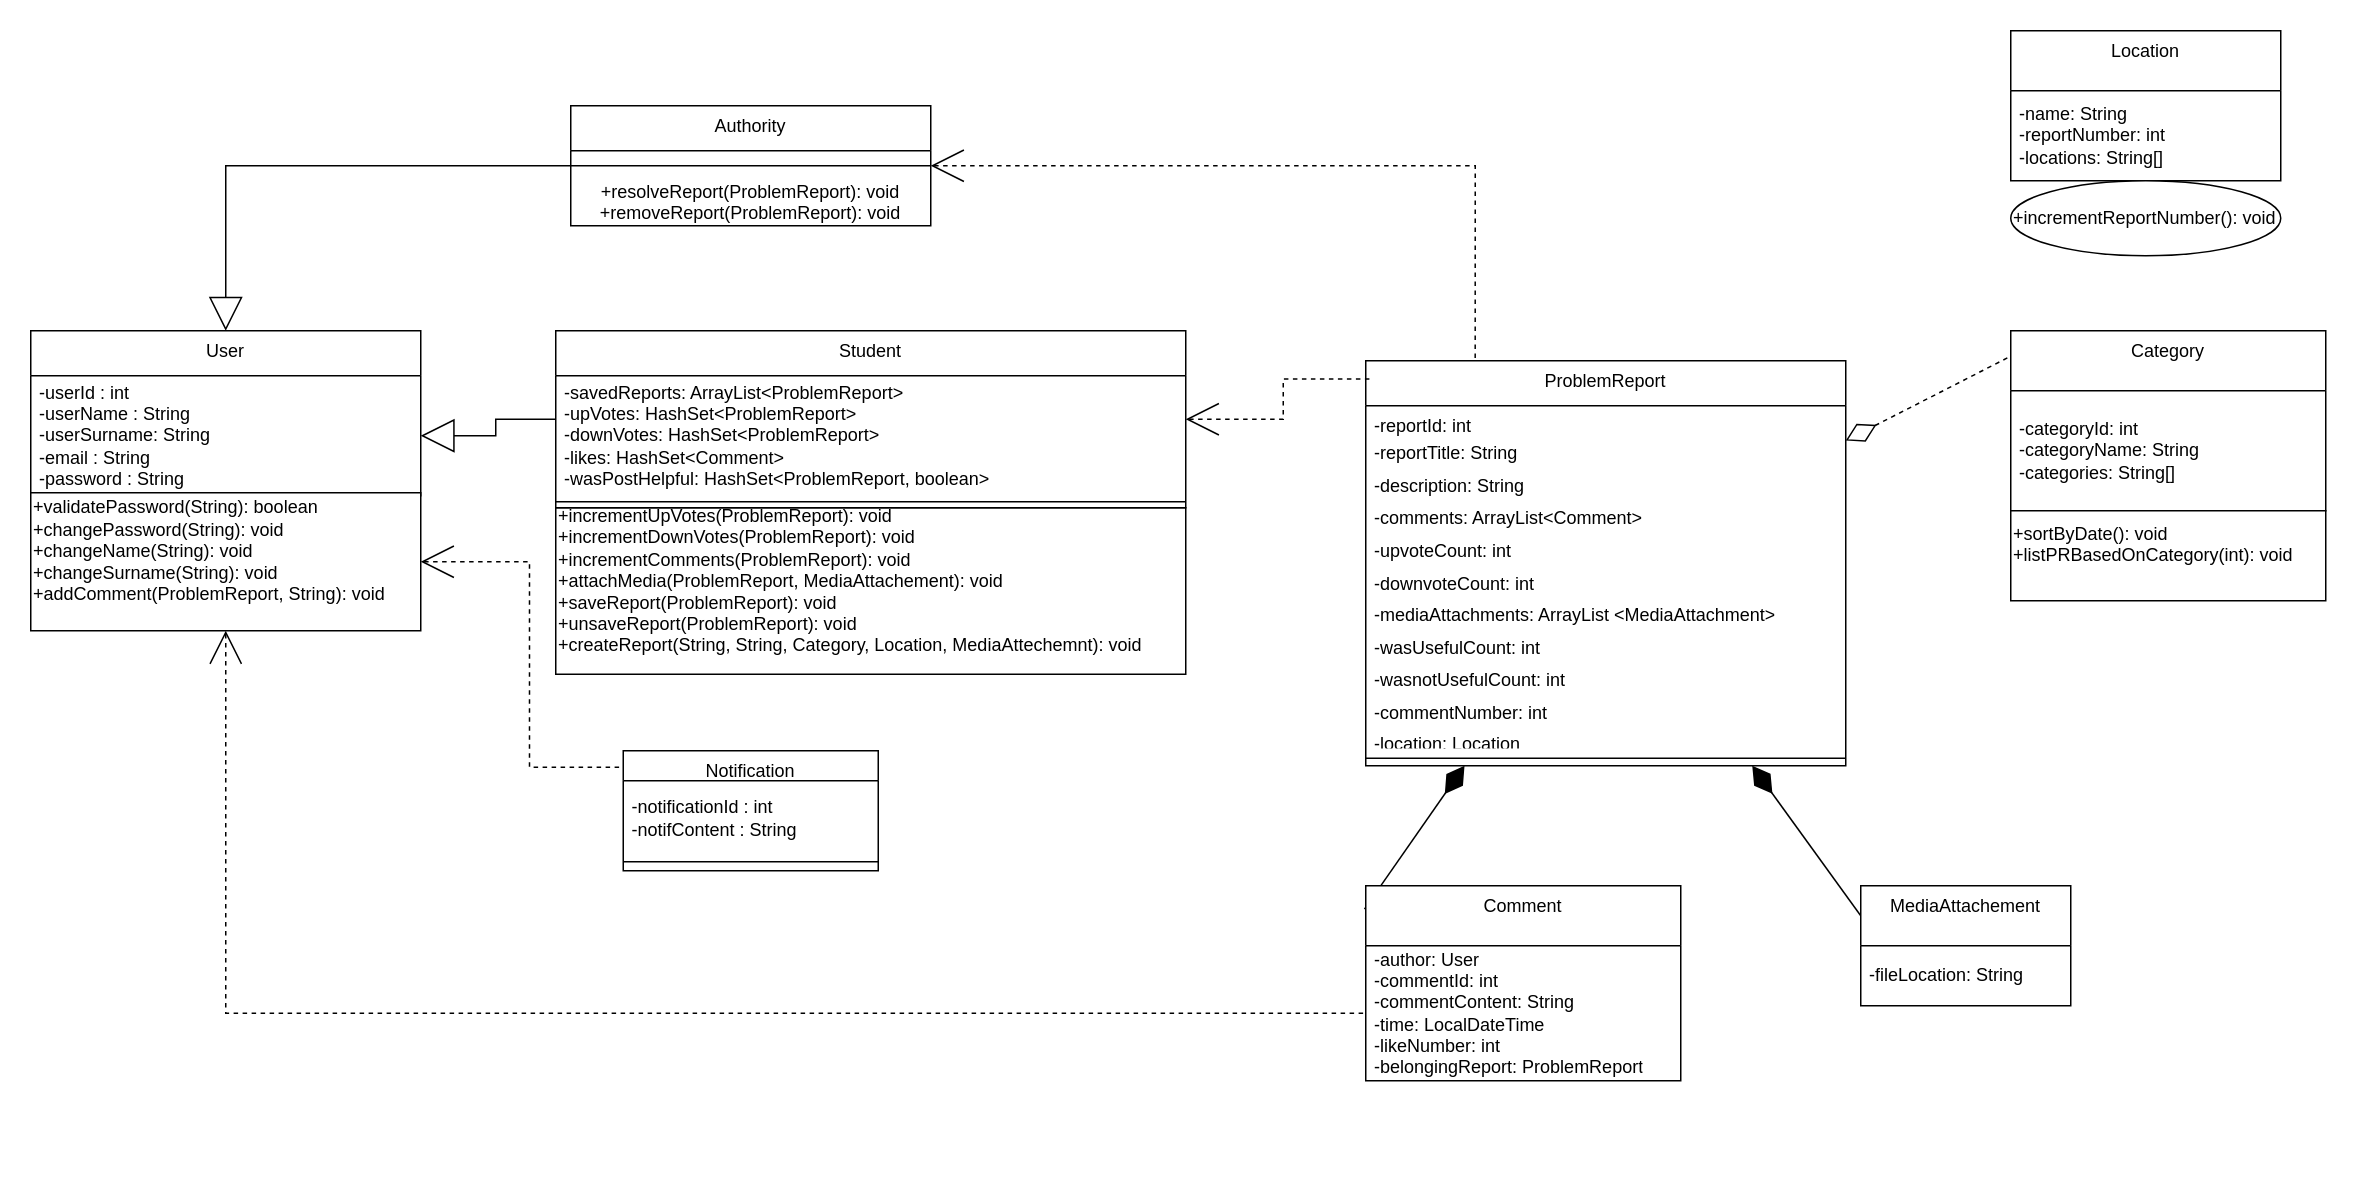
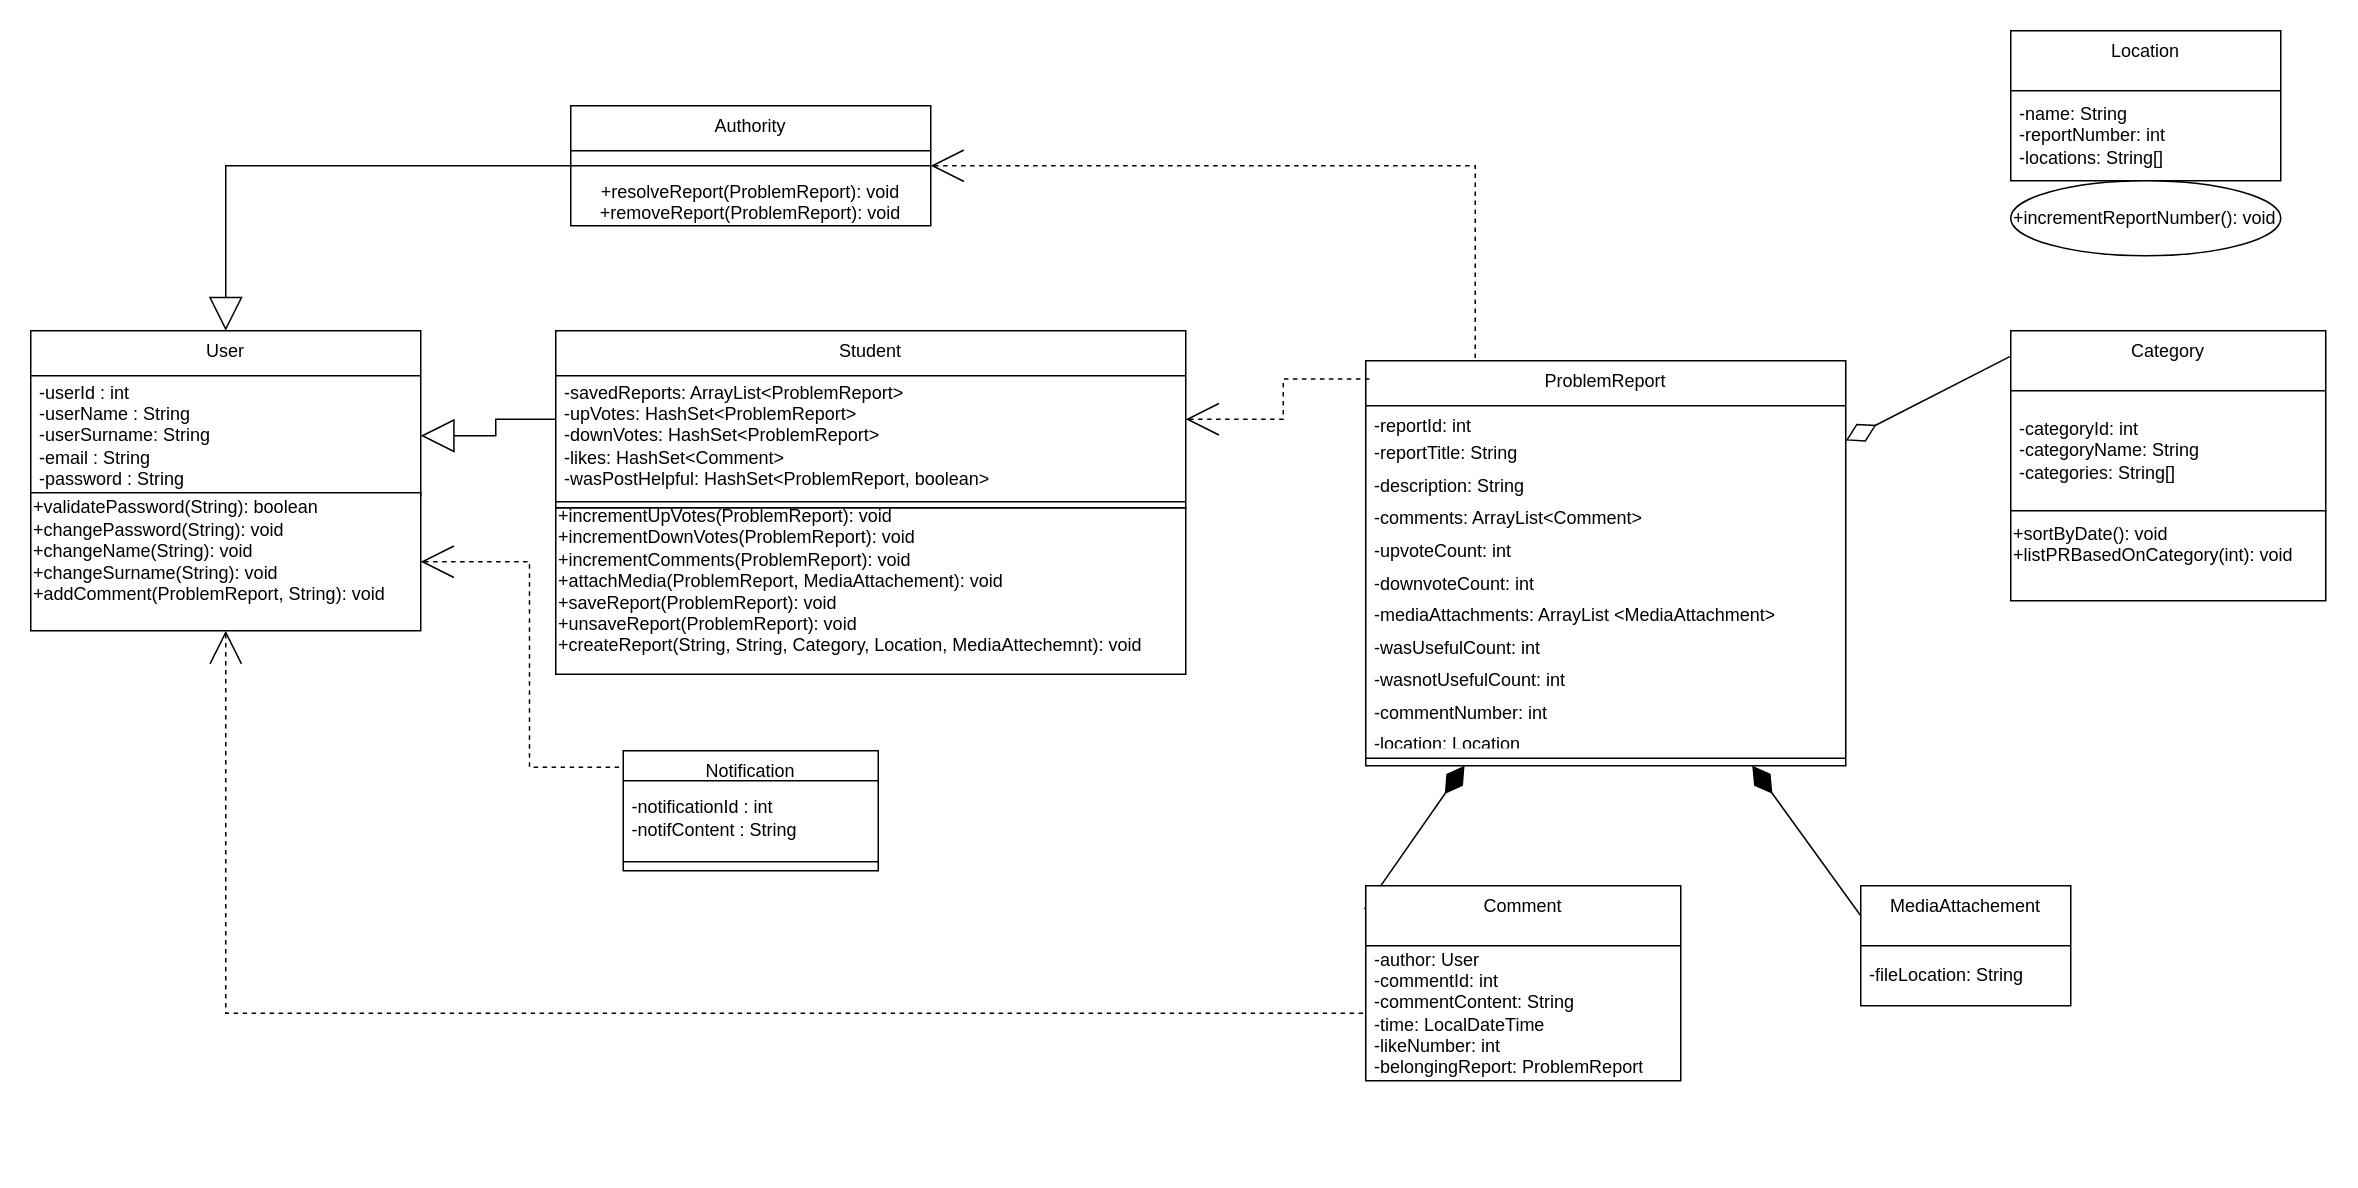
- <mxCell id="23" style="rounded=0;orthogonalLoop=1;jettySize=auto;html=1;entryX=-0.003;entryY=0.144;entryDx=0;entryDy=0;entryPerimeter=0;endArrow=none;endFill=0;endSize=20;startArrow=diamondThin;startFill=0;startSize=20;dashed=1;" parent="1" source="14" target="20" edge="1"><mxGeometry relative="1" as="geometry" /></mxCell>
+ <mxCell id="23" style="rounded=0;orthogonalLoop=1;jettySize=auto;html=1;entryX=-0.003;entryY=0.144;entryDx=0;entryDy=0;entryPerimeter=0;endArrow=none;endFill=0;endSize=20;startArrow=diamondThin;startFill=0;startSize=20;" parent="1" source="14" target="20" edge="1"><mxGeometry relative="1" as="geometry" /></mxCell>
